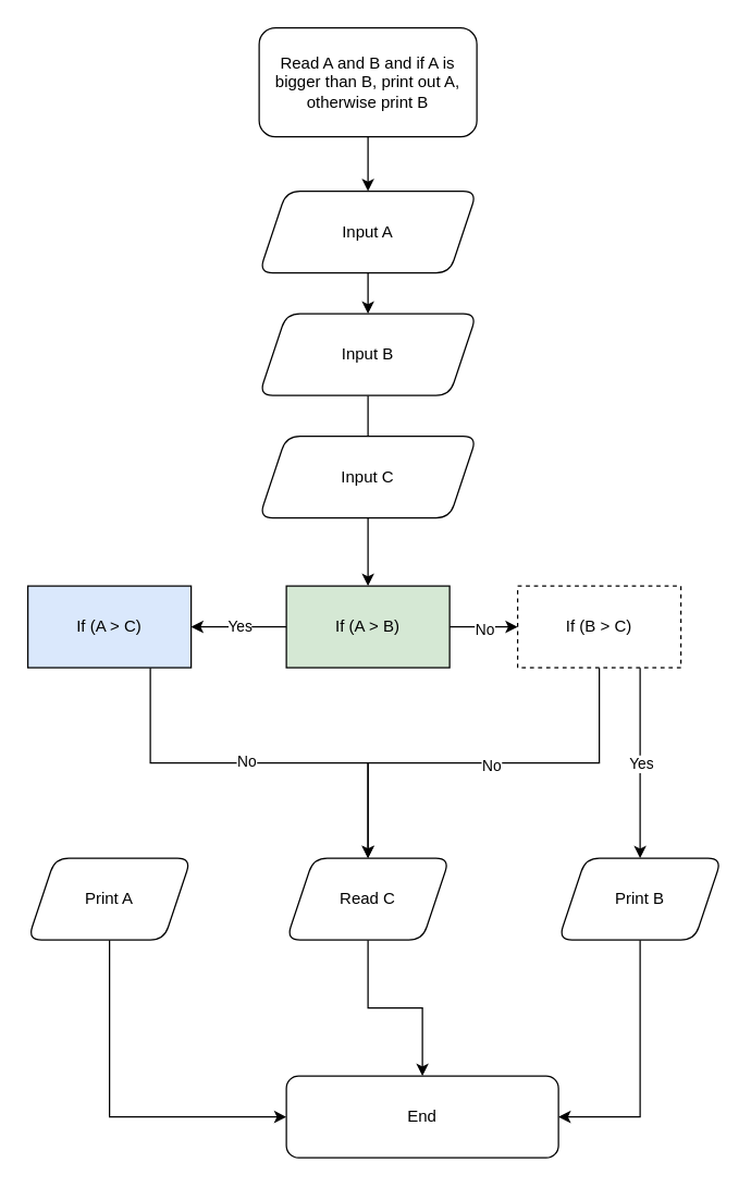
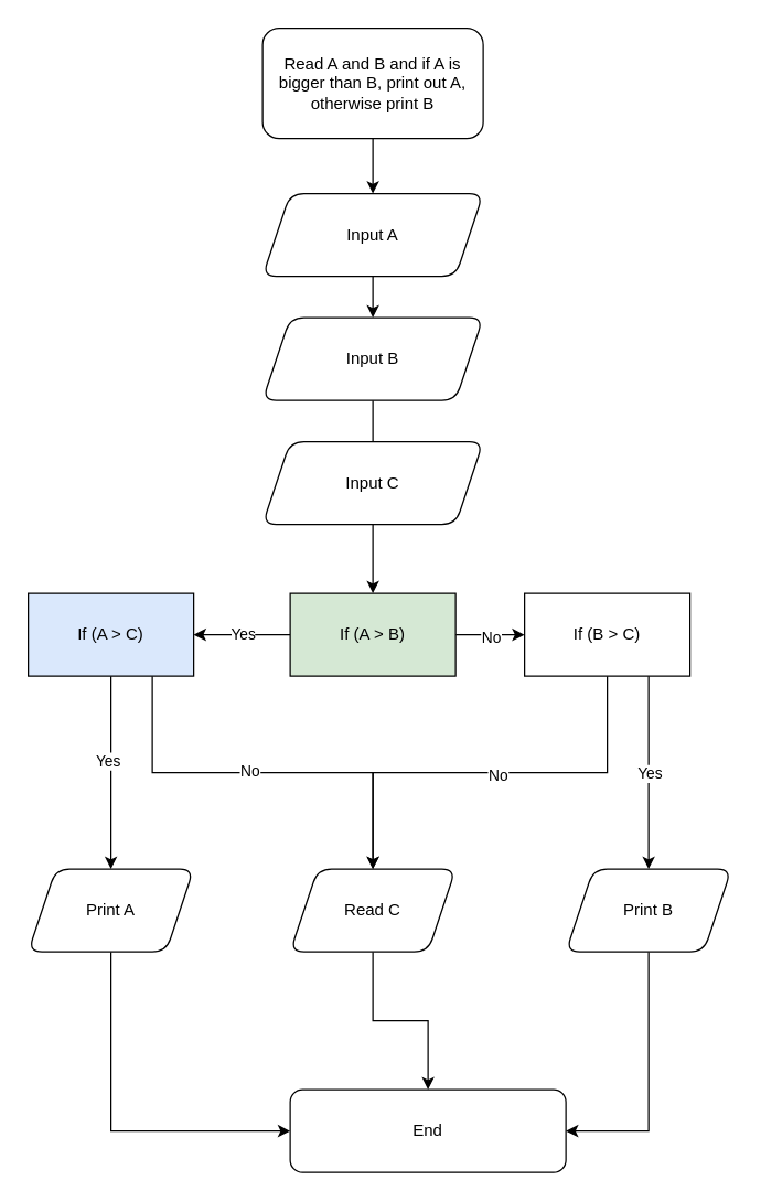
- <mxCell id="29" value="If (B &amp;gt; C)" style="rounded=0;whiteSpace=wrap;html=1;dashed=1;" vertex="1" parent="1"><mxGeometry x="380" y="430" width="120" height="60" as="geometry" /></mxCell>
+ <mxCell id="29" value="If (B &amp;gt; C)" style="rounded=0;whiteSpace=wrap;html=1;" vertex="1" parent="1"><mxGeometry x="380" y="430" width="120" height="60" as="geometry" /></mxCell>
+ <mxCell id="18" style="edgeStyle=orthogonalEdgeStyle;rounded=0;orthogonalLoop=1;jettySize=auto;html=1;exitX=0.5;exitY=1;exitDx=0;exitDy=0;" edge="1" parent="1" source="22" target="7"><mxGeometry relative="1" as="geometry" /></mxCell>
+ <mxCell id="19" value="Yes" style="edgeLabel;html=1;align=center;verticalAlign=middle;resizable=0;points=[];" vertex="1" connectable="0" parent="18"><mxGeometry x="-0.123" y="-3" relative="1" as="geometry"><mxPoint as="offset" /></mxGeometry></mxCell>
